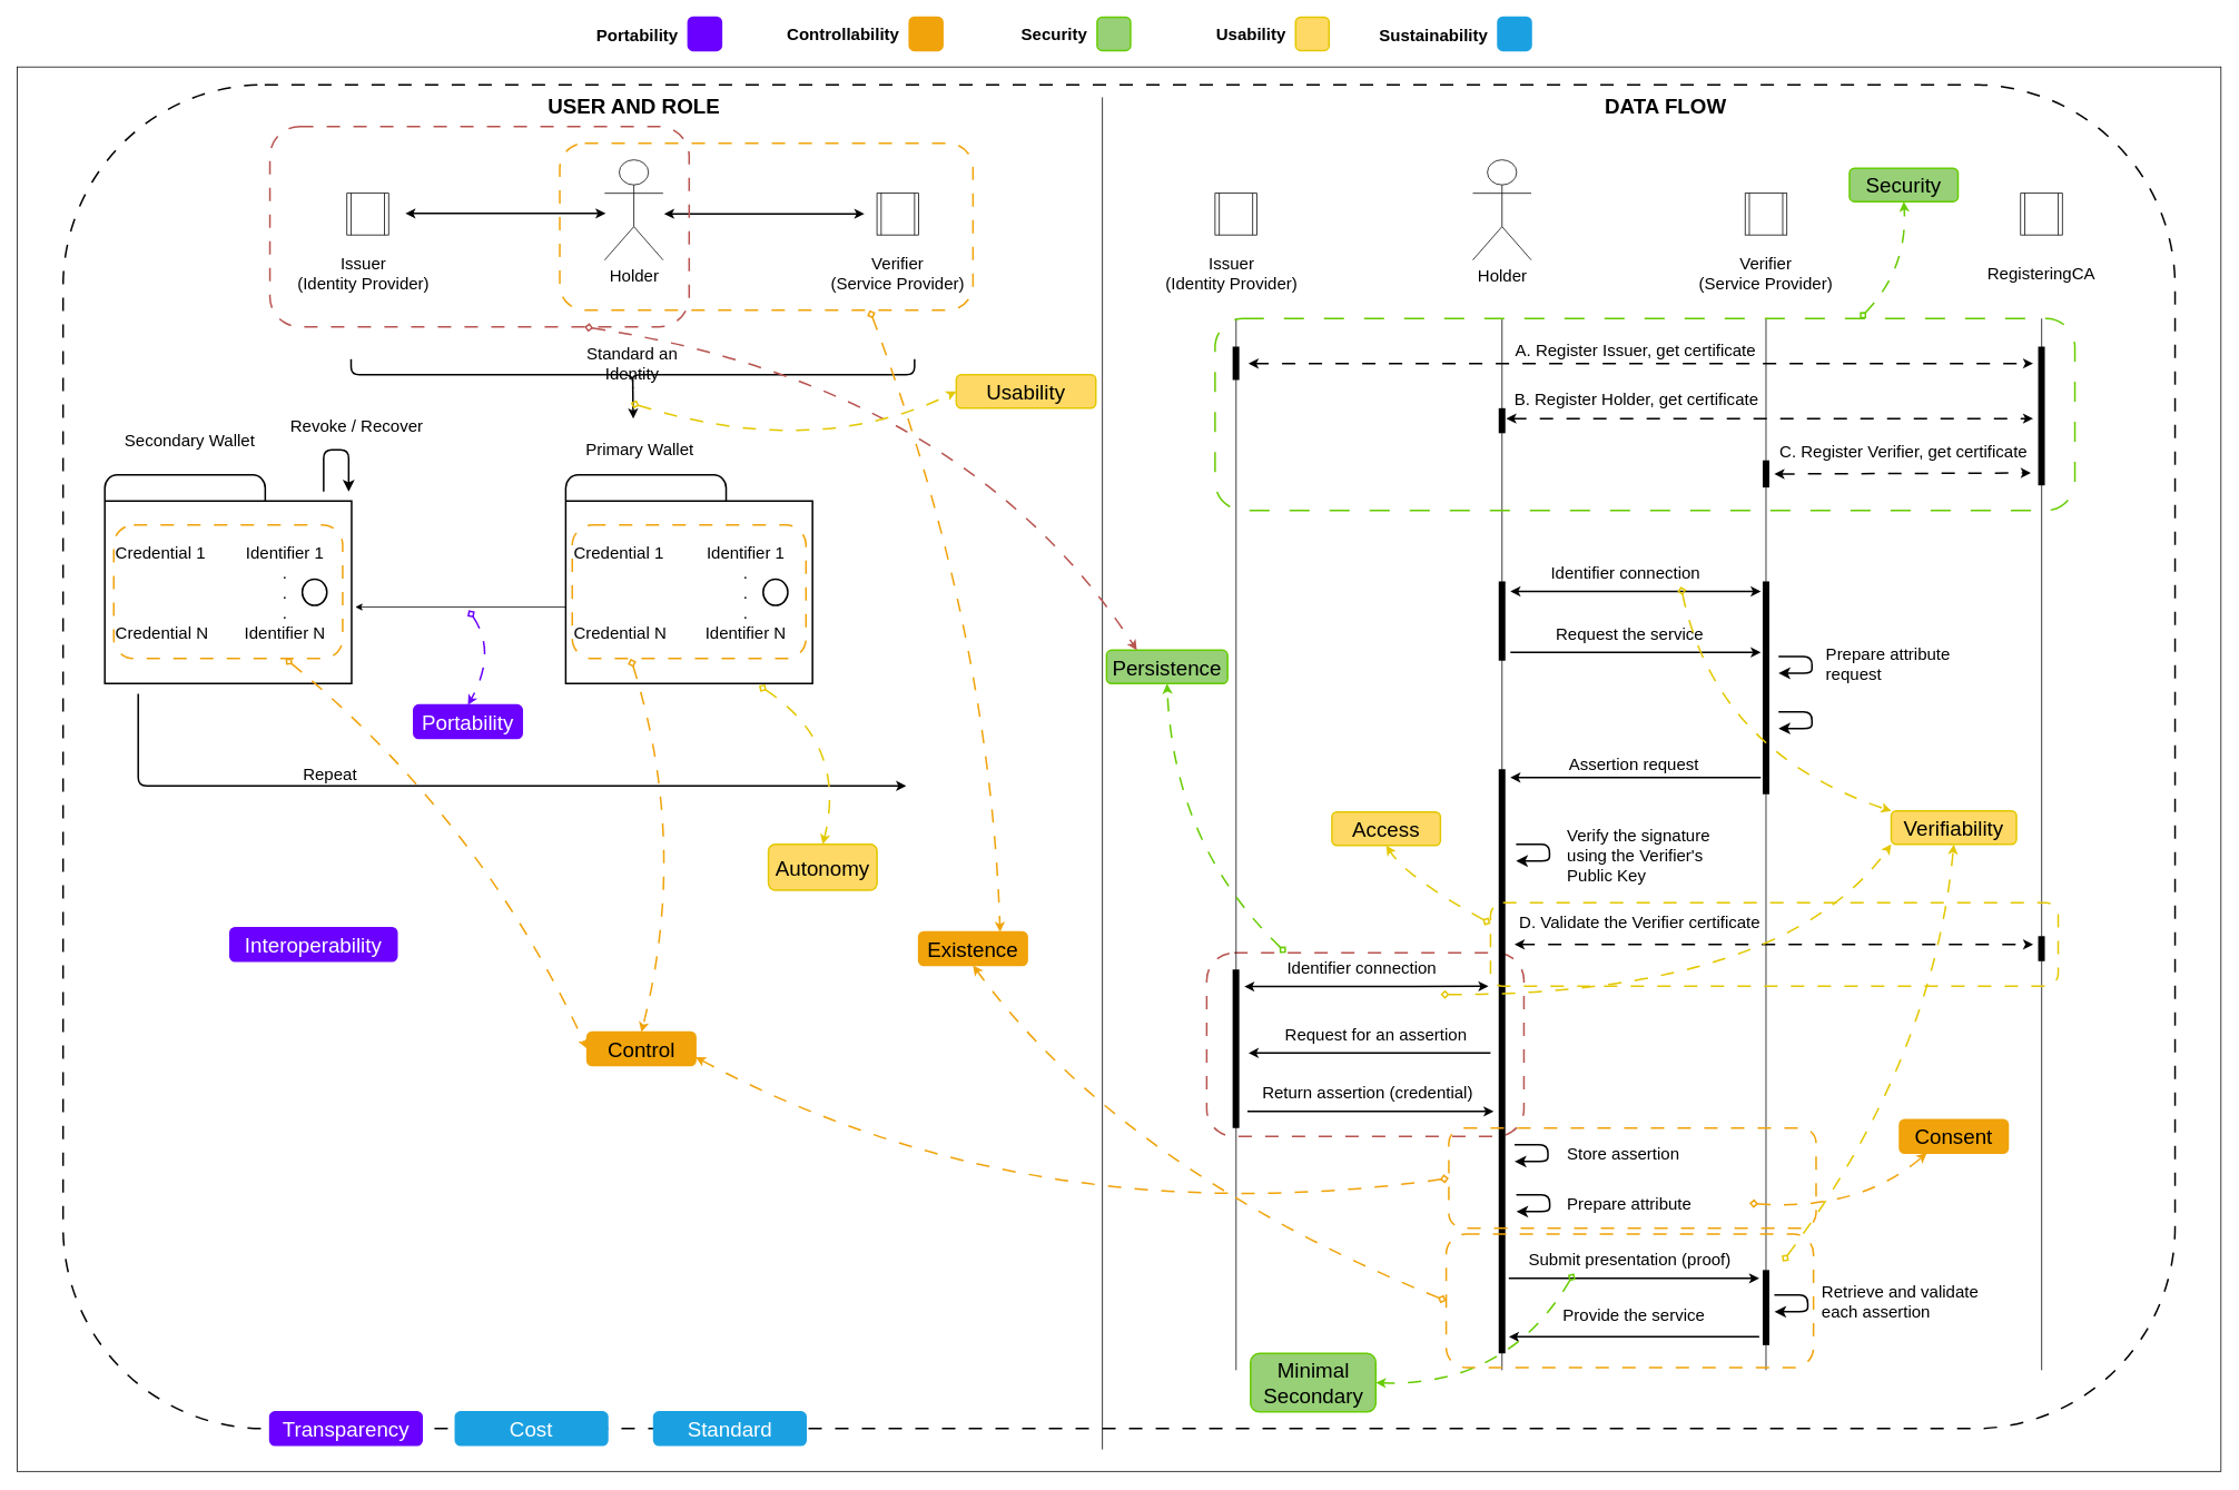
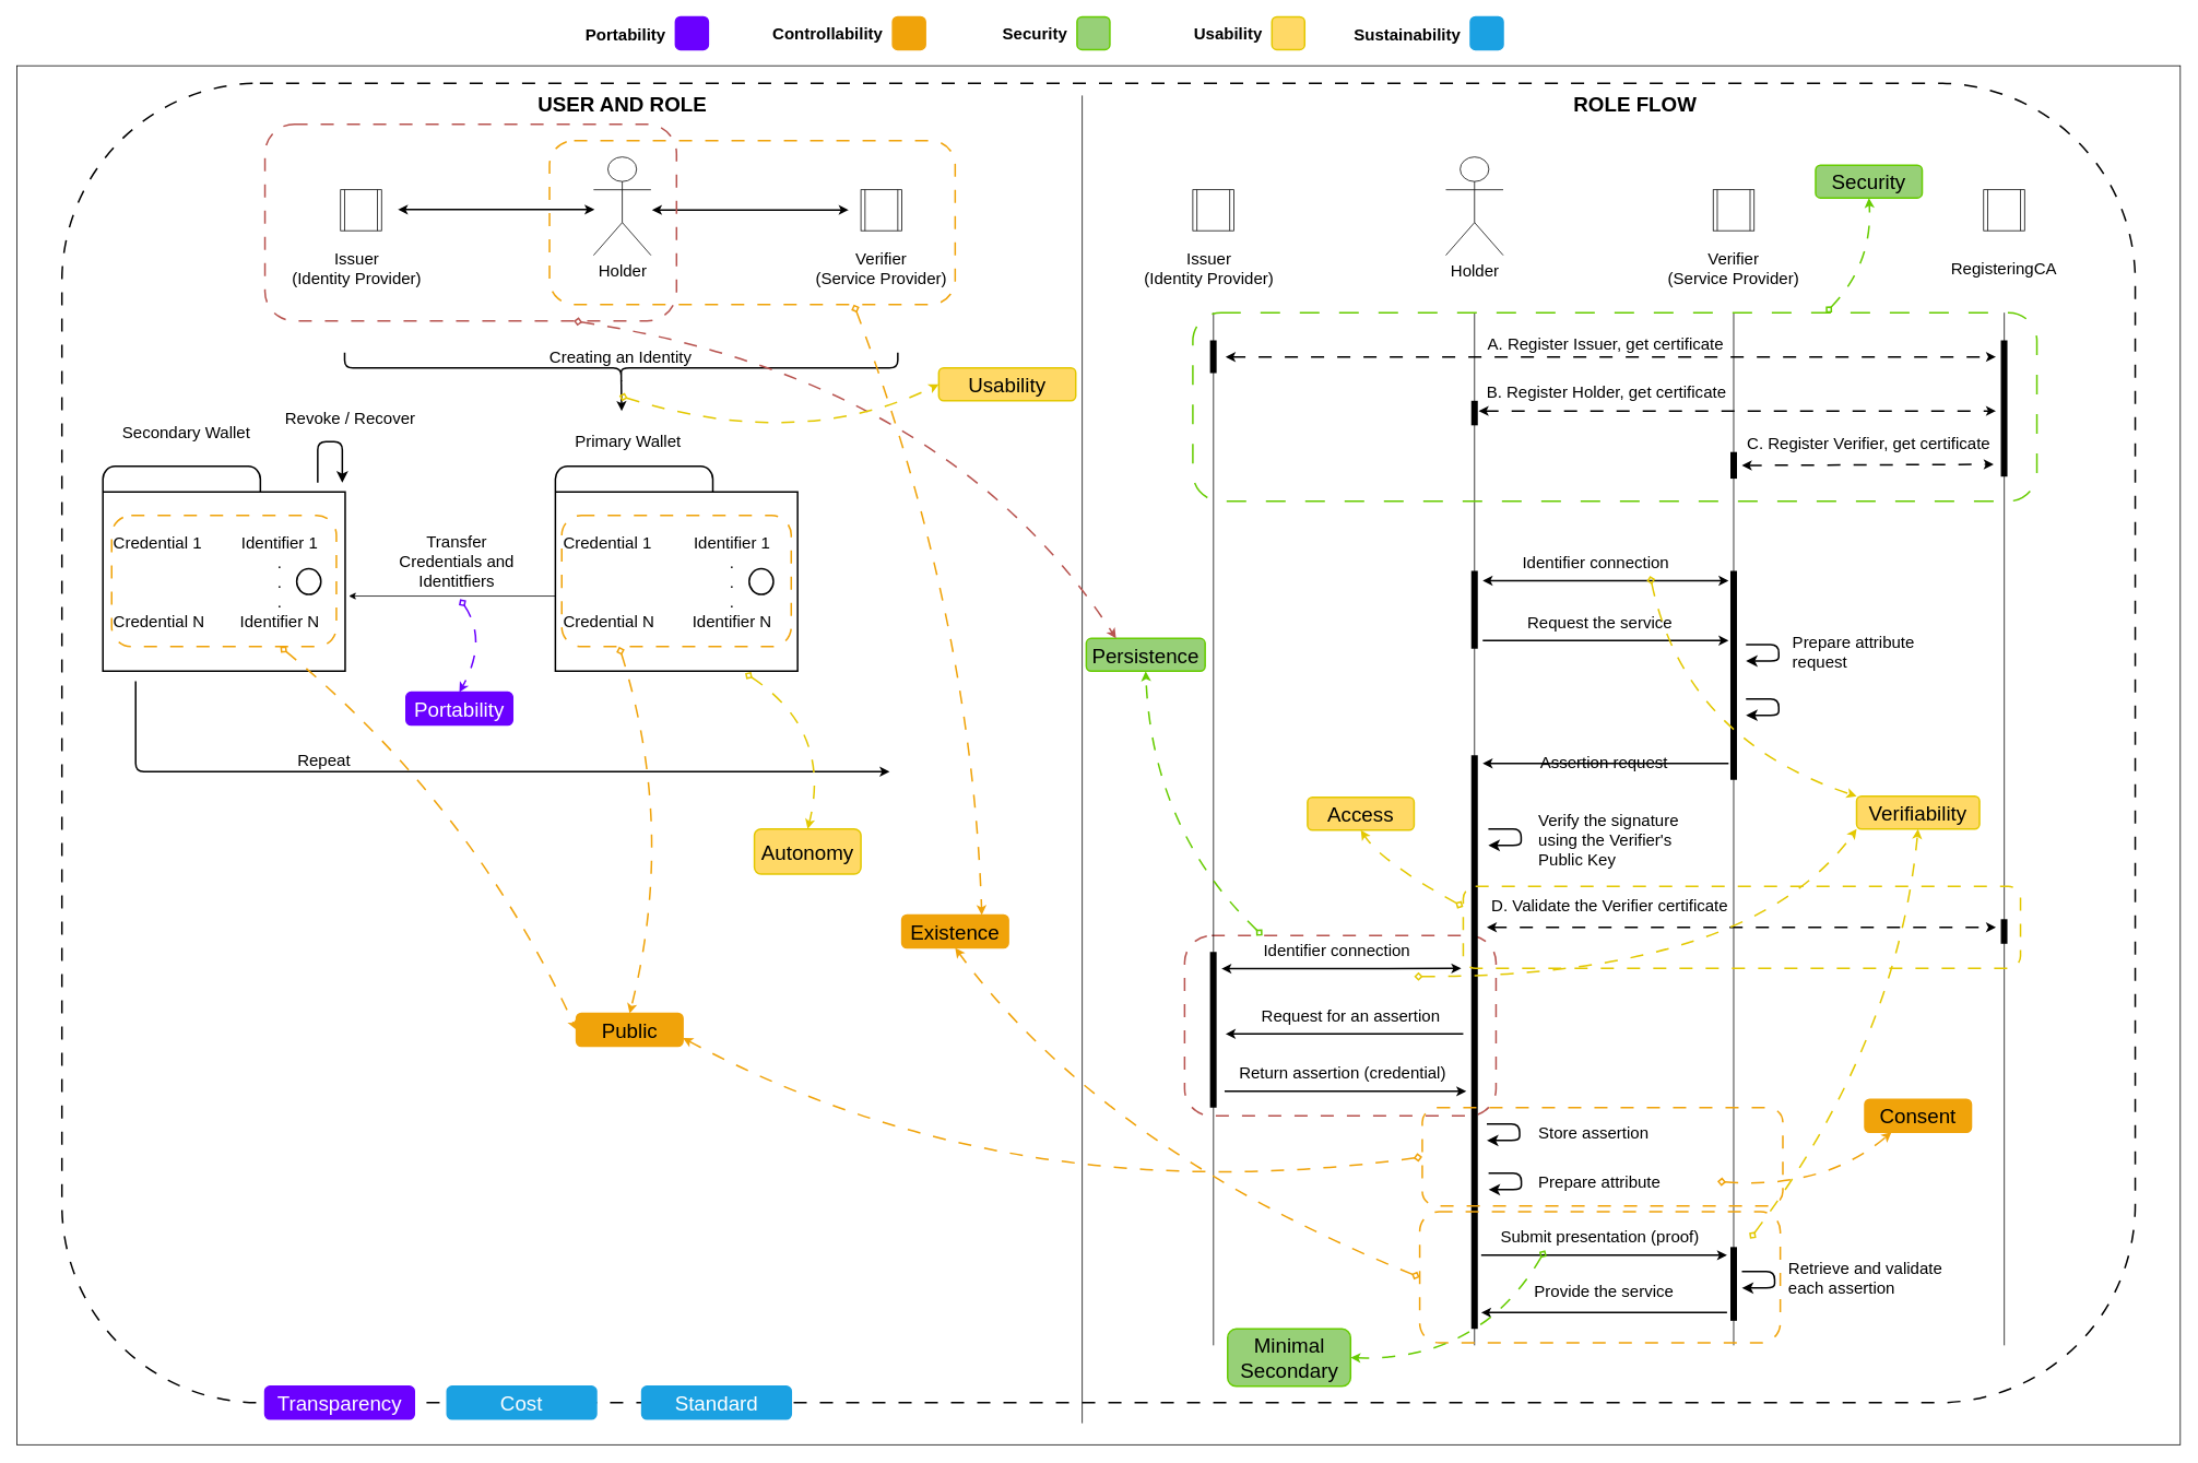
- <mxCell id="58" value="&lt;div&gt;&lt;b&gt;&lt;font style=&quot;font-size: 25px;&quot;&gt;DATA FLOW&lt;/font&gt;&lt;/b&gt;&lt;br&gt;&lt;/div&gt;" style="text;html=1;align=center;verticalAlign=middle;whiteSpace=wrap;rounded=0;" parent="1" vertex="1"><mxGeometry x="1905" y="111" width="180" height="30" as="geometry" /></mxCell>
+ <mxCell id="58" value="&lt;div&gt;&lt;b&gt;&lt;font style=&quot;font-size: 25px;&quot;&gt;ROLE FLOW&lt;/font&gt;&lt;/b&gt;&lt;br&gt;&lt;/div&gt;" style="text;html=1;align=center;verticalAlign=middle;whiteSpace=wrap;rounded=0;" parent="1" vertex="1"><mxGeometry x="1905" y="111" width="180" height="30" as="geometry" /></mxCell>
- <mxCell id="61" value="&lt;div&gt;&lt;font style=&quot;font-size: 20px;&quot;&gt;Standard an Identity&lt;br&gt;&lt;/font&gt;&lt;/div&gt;" style="text;html=1;align=center;verticalAlign=middle;whiteSpace=wrap;rounded=0;" parent="1" vertex="1"><mxGeometry x="667.19" y="419.75" width="180" height="30" as="geometry" /></mxCell>
+ <mxCell id="61" value="&lt;div&gt;&lt;font style=&quot;font-size: 20px;&quot;&gt;Creating an Identity&lt;br&gt;&lt;/font&gt;&lt;/div&gt;" style="text;html=1;align=center;verticalAlign=middle;whiteSpace=wrap;rounded=0;" parent="1" vertex="1"><mxGeometry x="667.19" y="419.75" width="180" height="30" as="geometry" /></mxCell>
+ <mxCell id="63" value="&lt;font style=&quot;font-size: 20px;&quot;&gt;Transfer Credentials and Identitfiers&lt;br&gt;&lt;/font&gt;" style="text;html=1;align=center;verticalAlign=middle;whiteSpace=wrap;rounded=0;" parent="1" vertex="1"><mxGeometry x="467.14" y="643.5" width="180" height="80" as="geometry" /></mxCell>
- <mxCell id="78" value="&lt;font style=&quot;font-size: 20px;&quot;&gt;Assertion request&lt;br&gt;&lt;/font&gt;" style="text;html=1;align=center;verticalAlign=middle;whiteSpace=wrap;rounded=0;" parent="1" vertex="1"><mxGeometry x="1823.75" y="897.25" width="266.25" height="33.75" as="geometry" /></mxCell>
+ <mxCell id="78" value="&lt;font style=&quot;font-size: 20px;&quot;&gt;Assertion request&lt;br&gt;&lt;/font&gt;" style="text;html=1;align=center;verticalAlign=middle;whiteSpace=wrap;rounded=0;" parent="1" vertex="1"><mxGeometry x="1823.75" y="912.25" width="266.25" height="33.75" as="geometry" /></mxCell>
- <mxCell id="114" value="&lt;font style=&quot;font-size: 25px;&quot;&gt;Interoperability&lt;/font&gt;" style="text;html=1;align=center;verticalAlign=middle;whiteSpace=wrap;rounded=1;fillColor=#6A00FF;strokeColor=#6A00FF;strokeWidth=2;fontColor=#ffffff;" parent="1" vertex="1"><mxGeometry x="275" y="1111" width="200" height="40" as="geometry" /></mxCell>
- <mxCell id="91" value="&lt;font style=&quot;font-size: 25px;&quot;&gt;Control&lt;/font&gt;" style="text;html=1;align=center;verticalAlign=middle;whiteSpace=wrap;rounded=1;fillColor=#F0A30A;strokeColor=#F0A30A;strokeWidth=2;" parent="1" vertex="1"><mxGeometry x="702.76" y="1236" width="130" height="40" as="geometry" /></mxCell>
+ <mxCell id="91" value="&lt;font style=&quot;font-size: 25px;&quot;&gt;Public&lt;/font&gt;" style="text;html=1;align=center;verticalAlign=middle;whiteSpace=wrap;rounded=1;fillColor=#F0A30A;strokeColor=#F0A30A;strokeWidth=2;" parent="1" vertex="1"><mxGeometry x="702.76" y="1236" width="130" height="40" as="geometry" /></mxCell>
